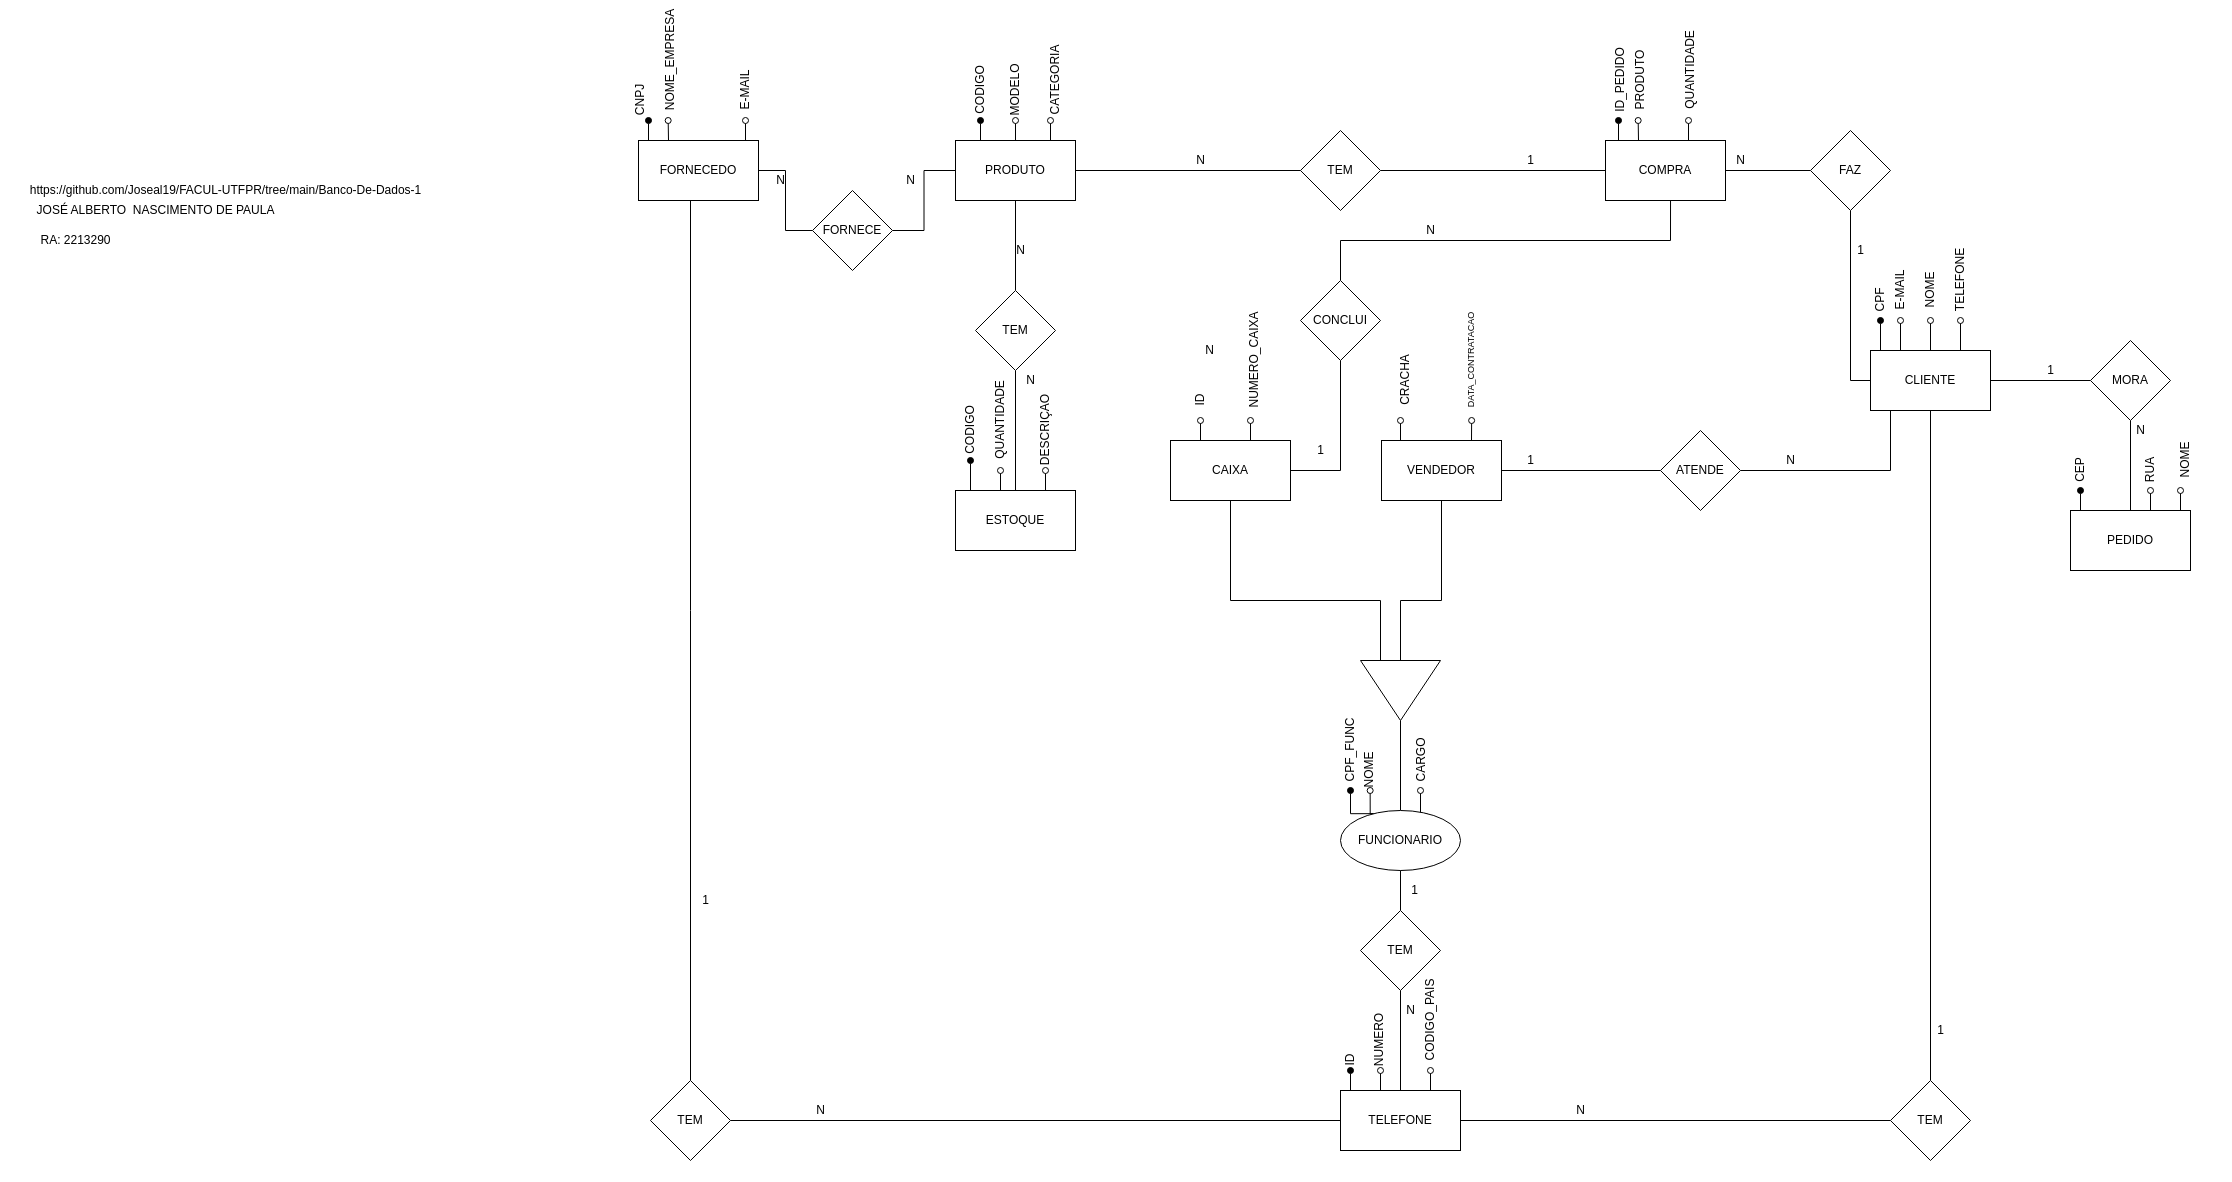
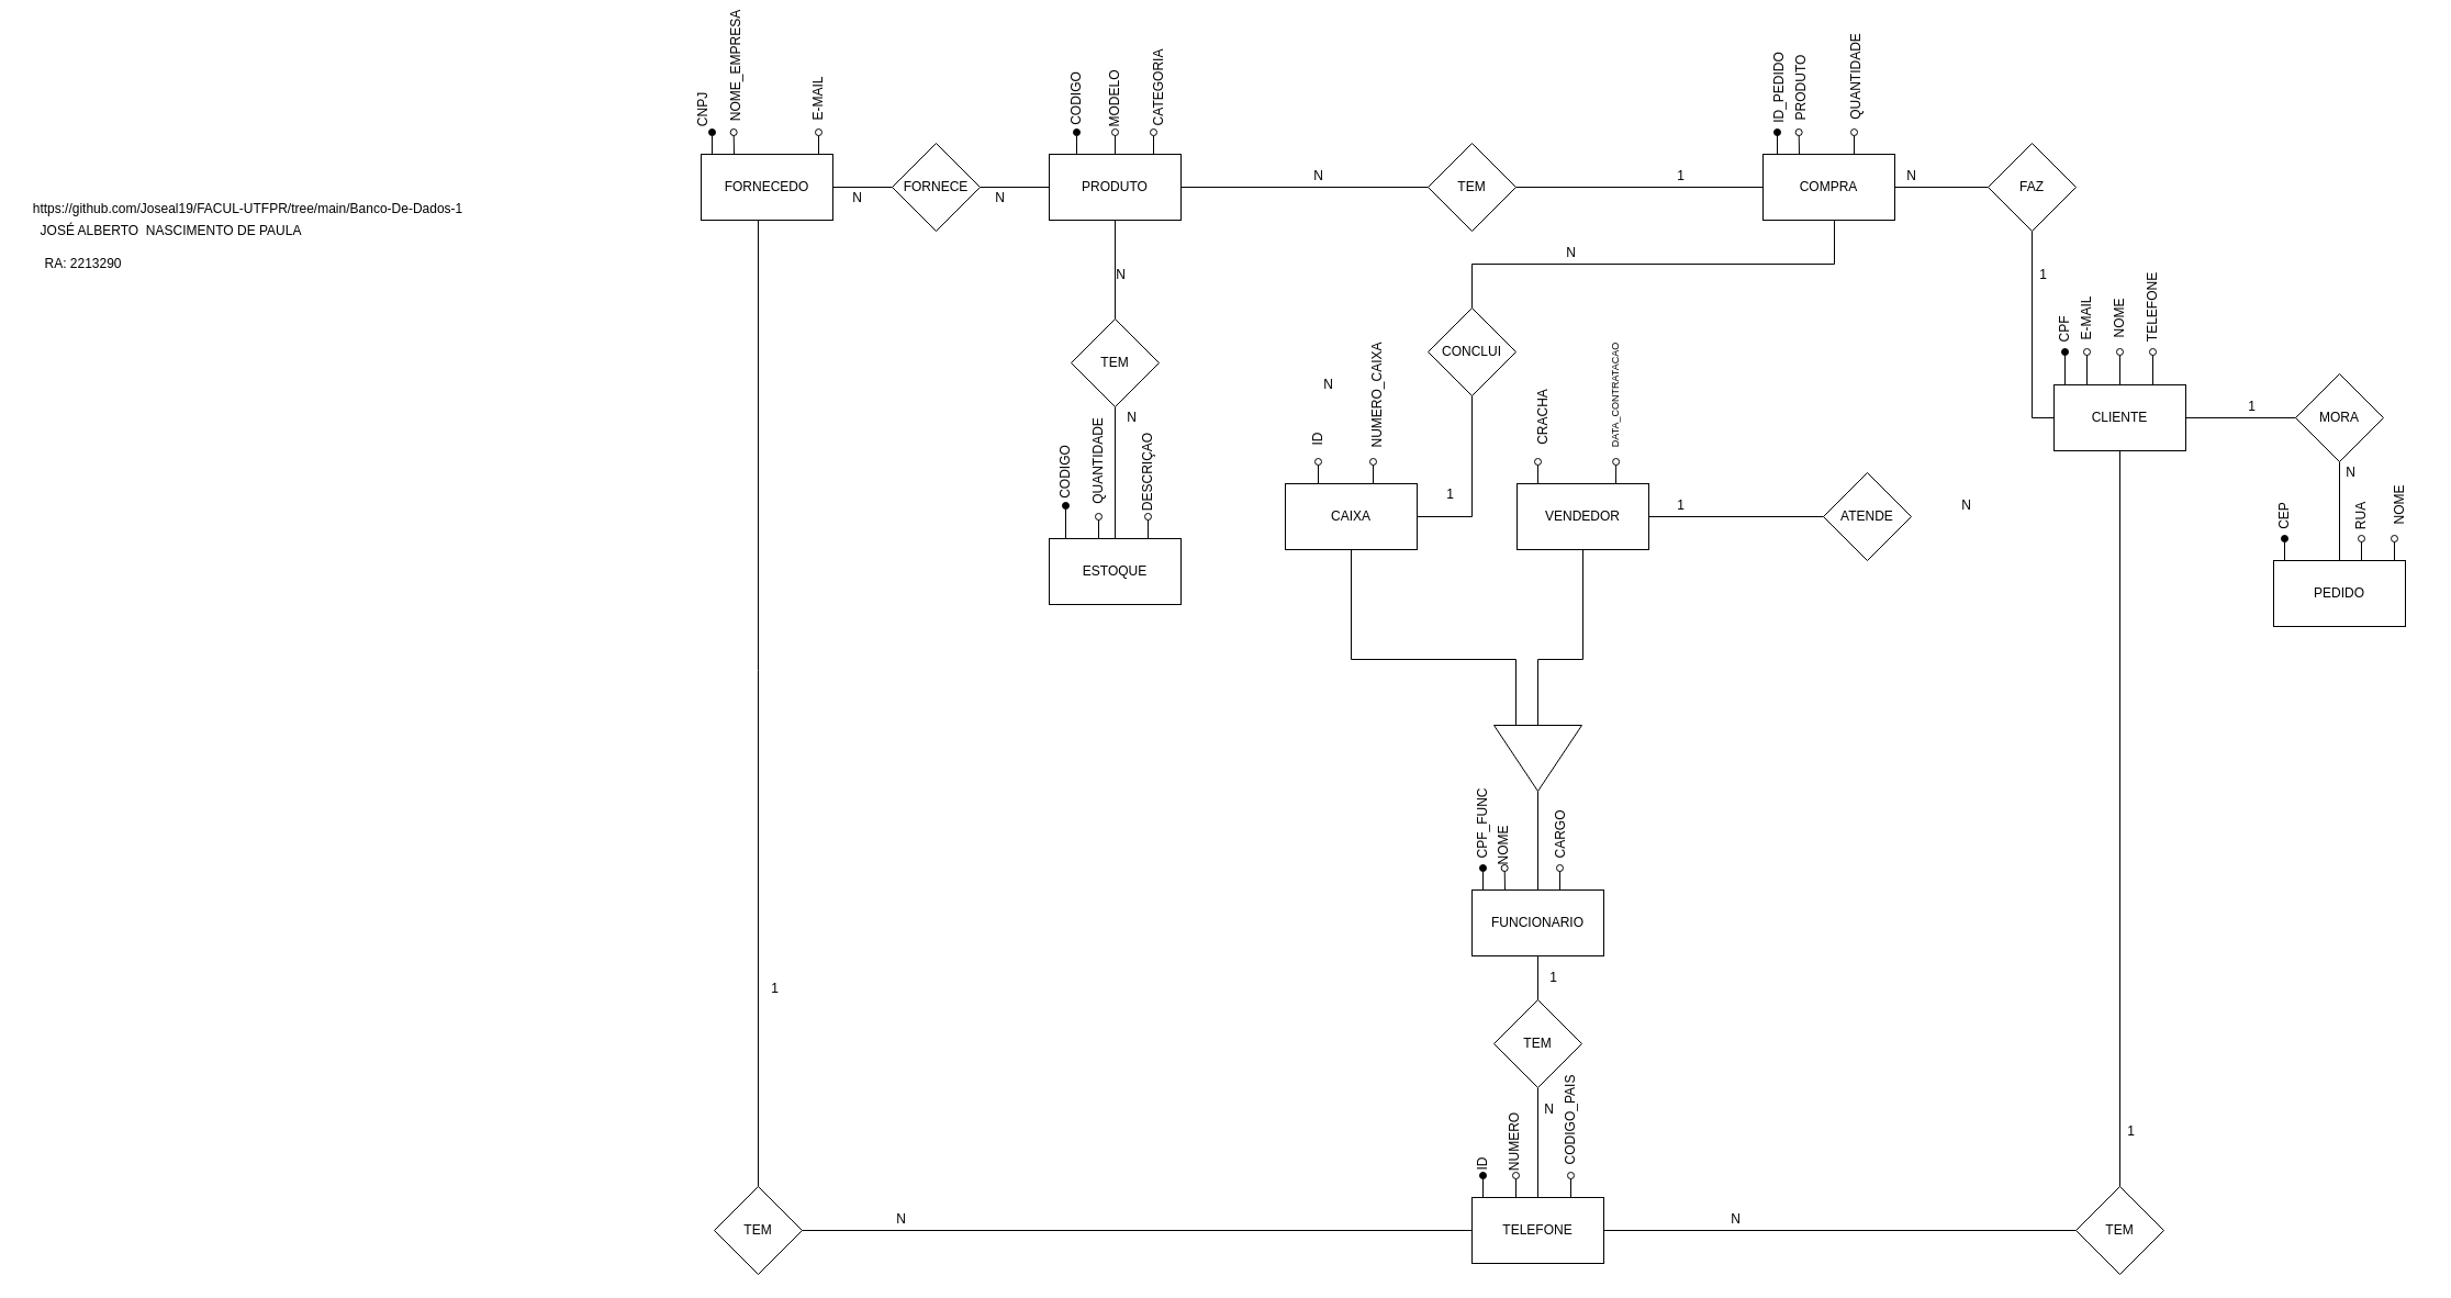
- <mxCell id="68" value="FORNECE" style="rhombus;whiteSpace=wrap;html=1;" parent="1" vertex="1"><mxGeometry x="812" y="160" width="80" height="80" as="geometry" /></mxCell>
+ <mxCell id="68" value="FORNECE" style="rhombus;whiteSpace=wrap;html=1;" parent="1" vertex="1"><mxGeometry x="812" y="100" width="80" height="80" as="geometry" /></mxCell>
- <mxCell id="72" style="edgeStyle=orthogonalEdgeStyle;rounded=0;orthogonalLoop=1;jettySize=auto;html=1;fontSize=12;endArrow=none;endFill=0;entryX=0;entryY=1;entryDx=0;entryDy=0;" parent="1" source="73" target="8" edge="1"><mxGeometry relative="1" as="geometry"><mxPoint x="1880" y="390" as="targetPoint" /><Array as="points"><mxPoint x="1890" y="440" /><mxPoint x="1890" y="380" /></Array></mxGeometry></mxCell>
- <mxCell id="40" value="FUNCIONARIO" style="ellipse;whiteSpace=wrap;html=1;" parent="1" vertex="1"><mxGeometry x="1340" y="780" width="120" height="60" as="geometry" /></mxCell>
+ <mxCell id="40" value="FUNCIONARIO" style="whiteSpace=wrap;html=1;" parent="1" vertex="1"><mxGeometry x="1340" y="780" width="120" height="60" as="geometry" /></mxCell>
